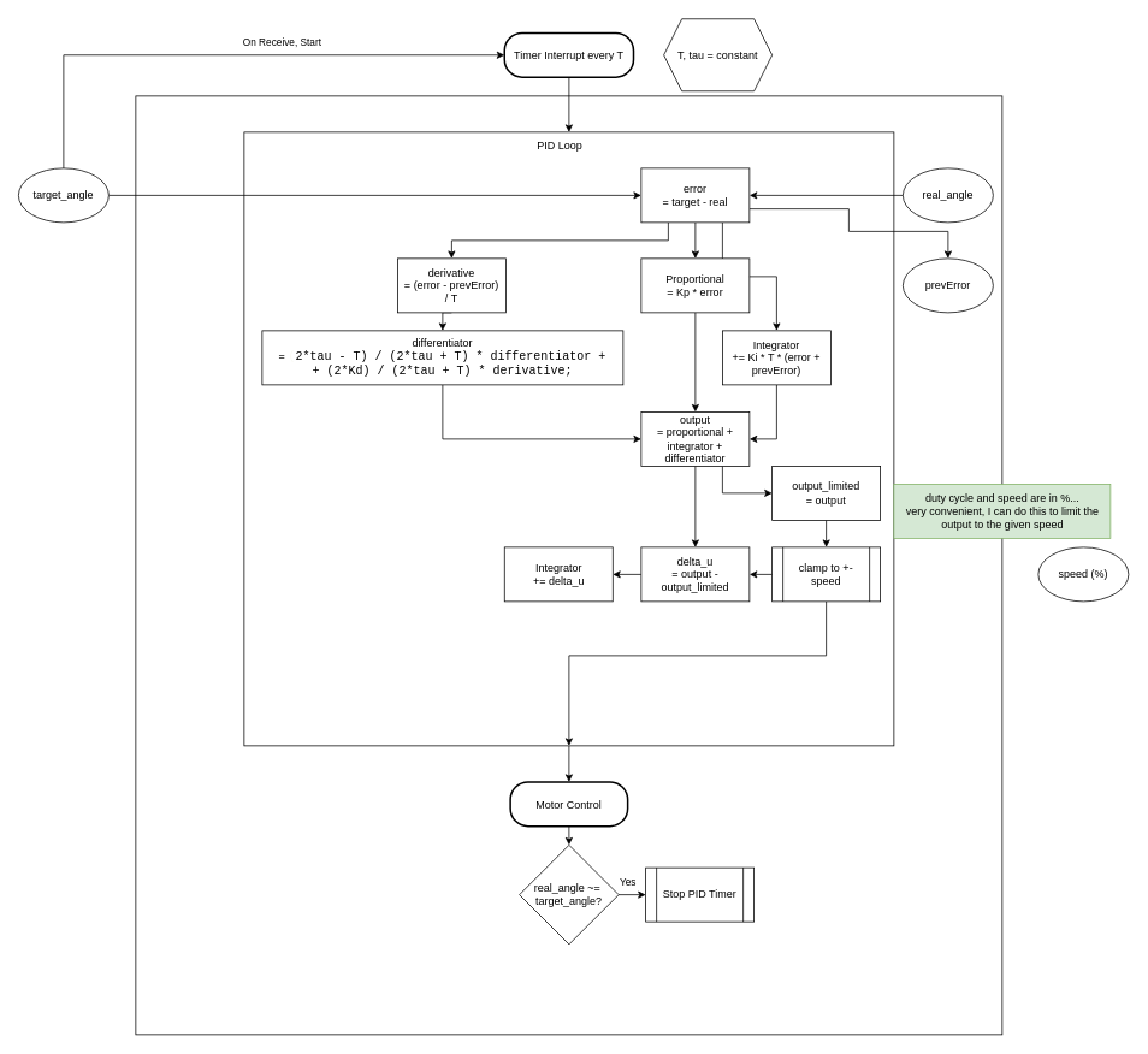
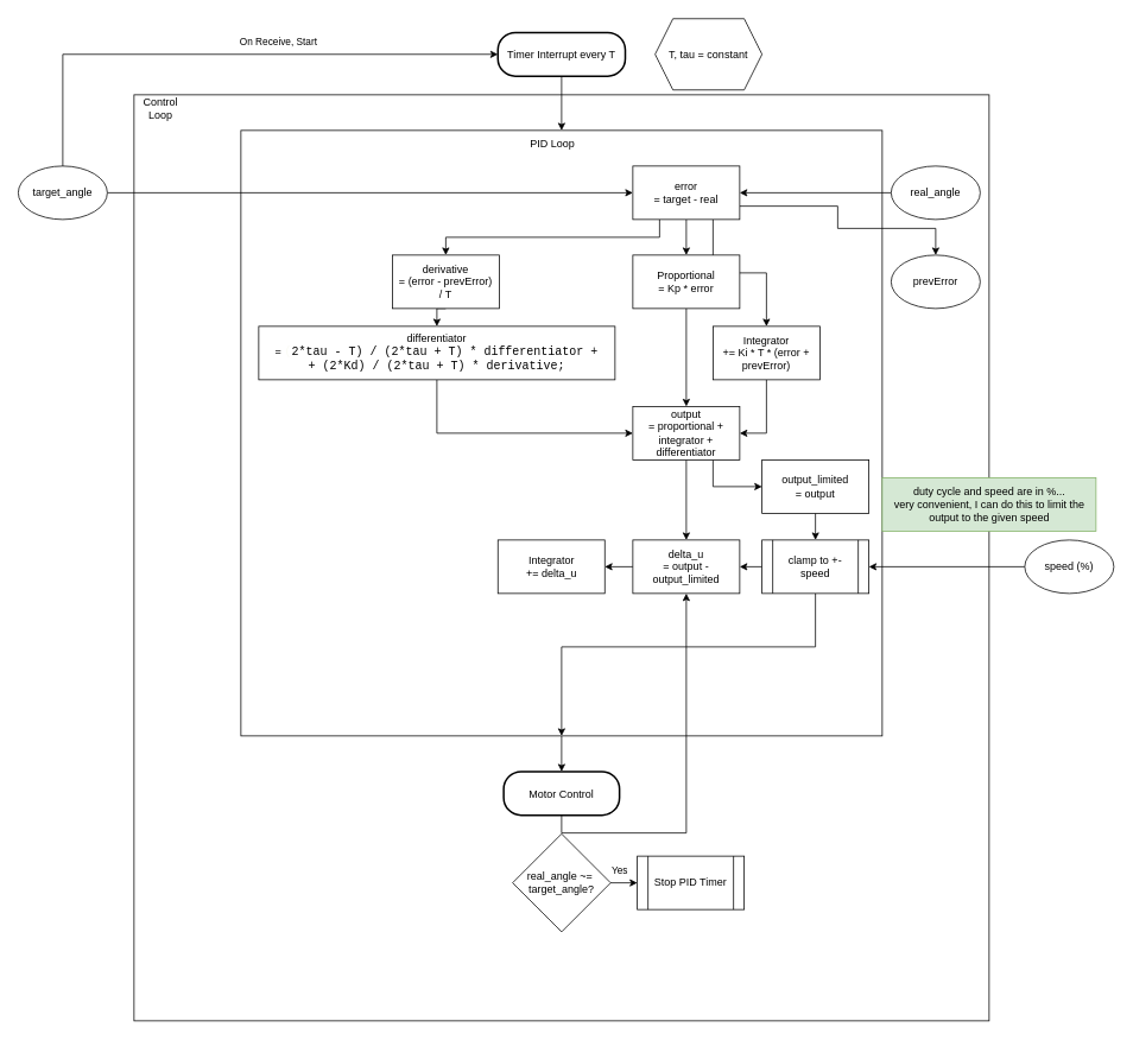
+ <mxCell id="25" value="Control Loop" style="text;html=1;align=center;verticalAlign=middle;whiteSpace=wrap;rounded=0;" vertex="1" parent="1"><mxGeometry x="150" y="106" width="60" height="30" as="geometry" /></mxCell>
+ <mxCell id="13" style="edgeStyle=orthogonalEdgeStyle;rounded=0;orthogonalLoop=1;jettySize=auto;html=1;exitX=0;exitY=0.5;exitDx=0;exitDy=0;entryX=1;entryY=0.5;entryDx=0;entryDy=0;" edge="1" parent="1" source="14" target="41"><mxGeometry relative="1" as="geometry"><mxPoint x="975" y="636" as="targetPoint" /></mxGeometry></mxCell>
- <mxCell id="15" style="edgeStyle=orthogonalEdgeStyle;rounded=0;orthogonalLoop=1;jettySize=auto;html=1;exitX=0.5;exitY=1;exitDx=0;exitDy=0;entryX=0.5;entryY=0;entryDx=0;entryDy=0;" edge="1" parent="1" source="16" target="48"><mxGeometry relative="1" as="geometry" /></mxCell>
+ <mxCell id="15" style="edgeStyle=orthogonalEdgeStyle;rounded=0;orthogonalLoop=1;jettySize=auto;html=1;exitX=0.5;exitY=1;exitDx=0;exitDy=0;" edge="1" parent="1" source="16" target="44"><mxGeometry relative="1" as="geometry" /></mxCell>
